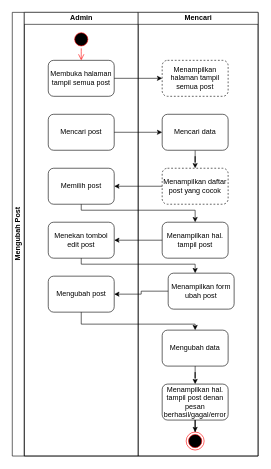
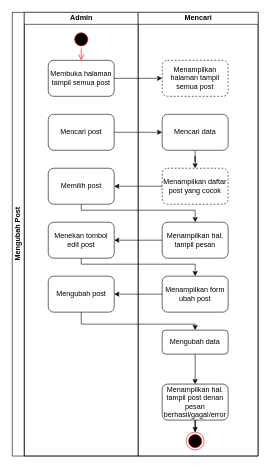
- <mxCell id="17" value="Menampilkan hal. tampil post" style="rounded=1;whiteSpace=wrap;html=1;" parent="11" vertex="1"><mxGeometry x="40" y="350" width="110" height="60" as="geometry" /></mxCell>
+ <mxCell id="17" value="Menampilkan hal. tampil pesan" style="rounded=1;whiteSpace=wrap;html=1;" parent="11" vertex="1"><mxGeometry x="40" y="350" width="110" height="60" as="geometry" /></mxCell>
- <mxCell id="12" value="Menampilkan form ubah post" style="rounded=1;whiteSpace=wrap;html=1;" parent="11" vertex="1"><mxGeometry x="50" y="435" width="110" height="60" as="geometry" /></mxCell>
+ <mxCell id="12" value="Menampilkan form ubah post" style="rounded=1;whiteSpace=wrap;html=1;" parent="11" vertex="1"><mxGeometry x="40" y="440" width="110" height="60" as="geometry" /></mxCell>
- <mxCell id="19" value="Mengubah data" style="rounded=1;whiteSpace=wrap;html=1;" parent="11" vertex="1"><mxGeometry x="40" y="530" width="110" height="60" as="geometry" /></mxCell>
+ <mxCell id="19" value="Mengubah data" style="rounded=1;whiteSpace=wrap;html=1;" parent="11" vertex="1"><mxGeometry x="40" y="530" width="110" height="40" as="geometry" /></mxCell>
